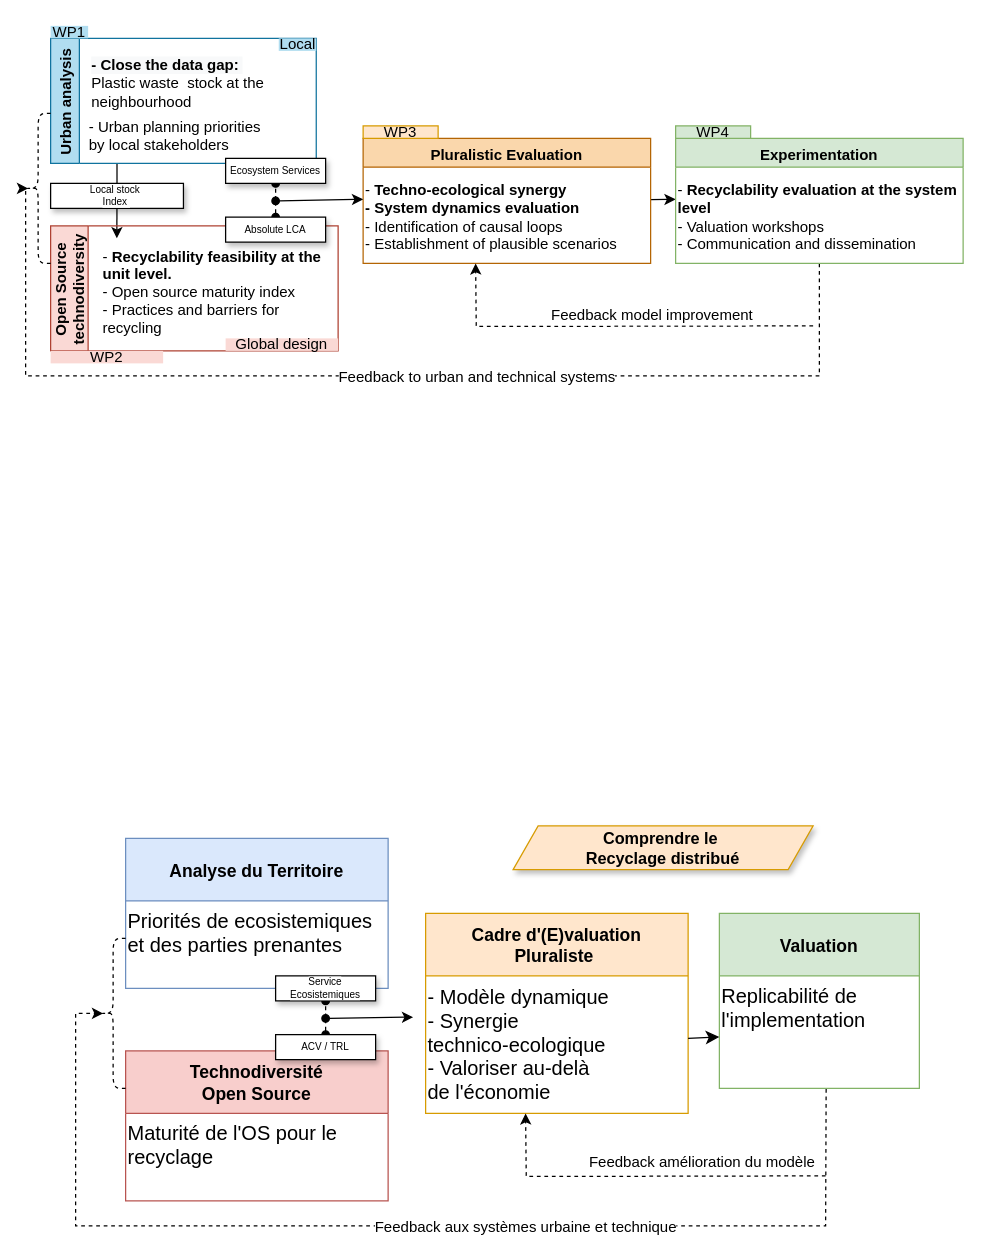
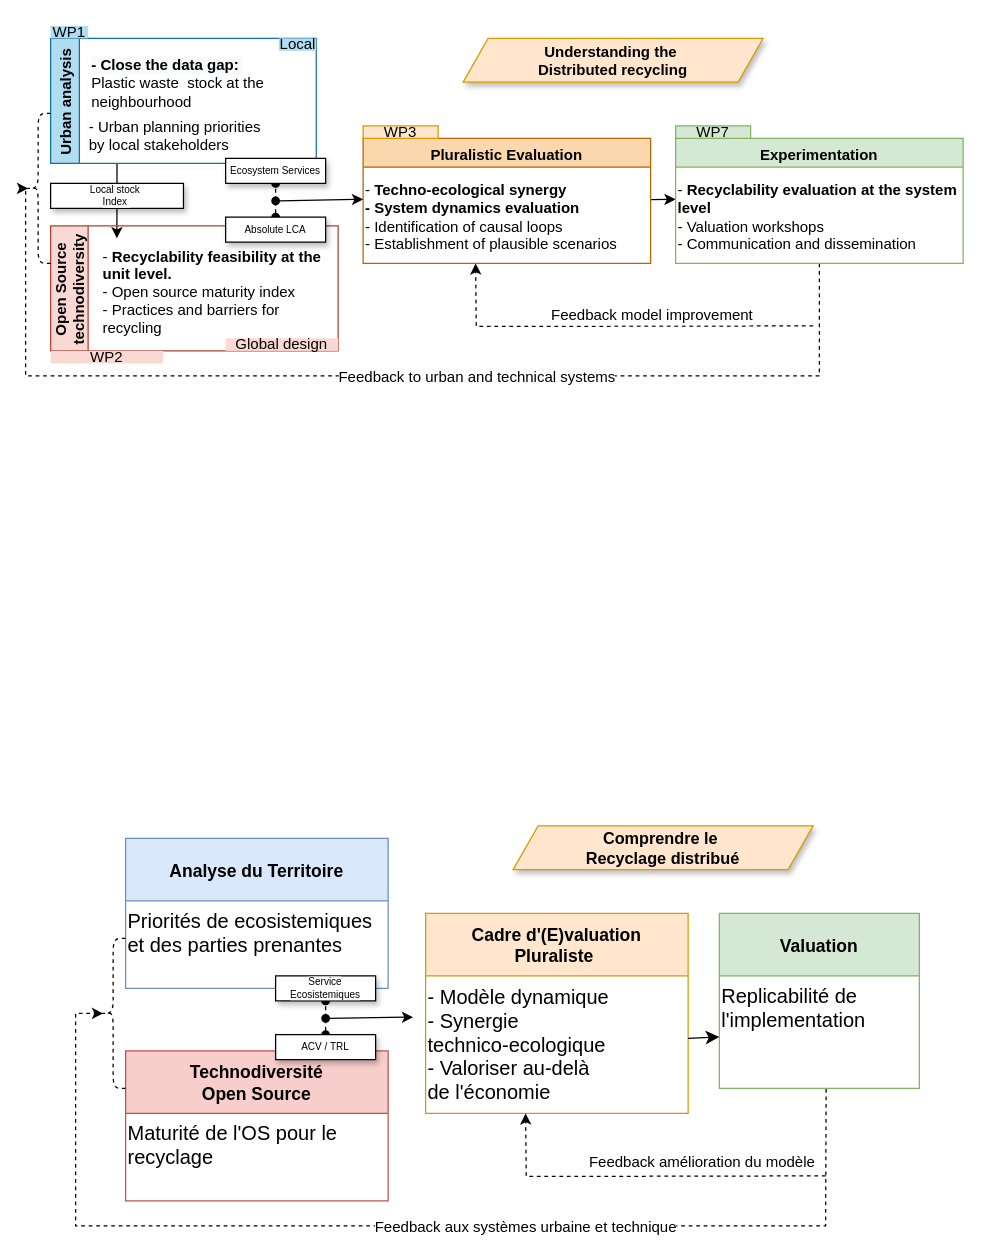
+ <mxCell id="11" value="&lt;b style=&quot;font-size: 12px;&quot;&gt;Understanding the&amp;nbsp;&lt;br&gt;Distributed recycling&lt;/b&gt;" style="shape=parallelogram;perimeter=parallelogramPerimeter;whiteSpace=wrap;html=1;fixedSize=1;fontSize=8;fillColor=#ffe6cc;strokeColor=#d79b00;shadow=1;" parent="1" vertex="1"><mxGeometry x="370" y="30" width="240" height="35" as="geometry" /></mxCell>
- <mxCell id="29" value="WP4" style="text;html=1;strokeColor=#82b366;fillColor=#d5e8d4;align=center;verticalAlign=middle;whiteSpace=wrap;rounded=0;shadow=0;fontSize=12;" parent="1" vertex="1"><mxGeometry x="540" y="100" width="60" height="10" as="geometry" /></mxCell>
+ <mxCell id="29" value="WP7" style="text;html=1;strokeColor=#82b366;fillColor=#d5e8d4;align=center;verticalAlign=middle;whiteSpace=wrap;rounded=0;shadow=0;fontSize=12;" parent="1" vertex="1"><mxGeometry x="540" y="100" width="60" height="10" as="geometry" /></mxCell>
